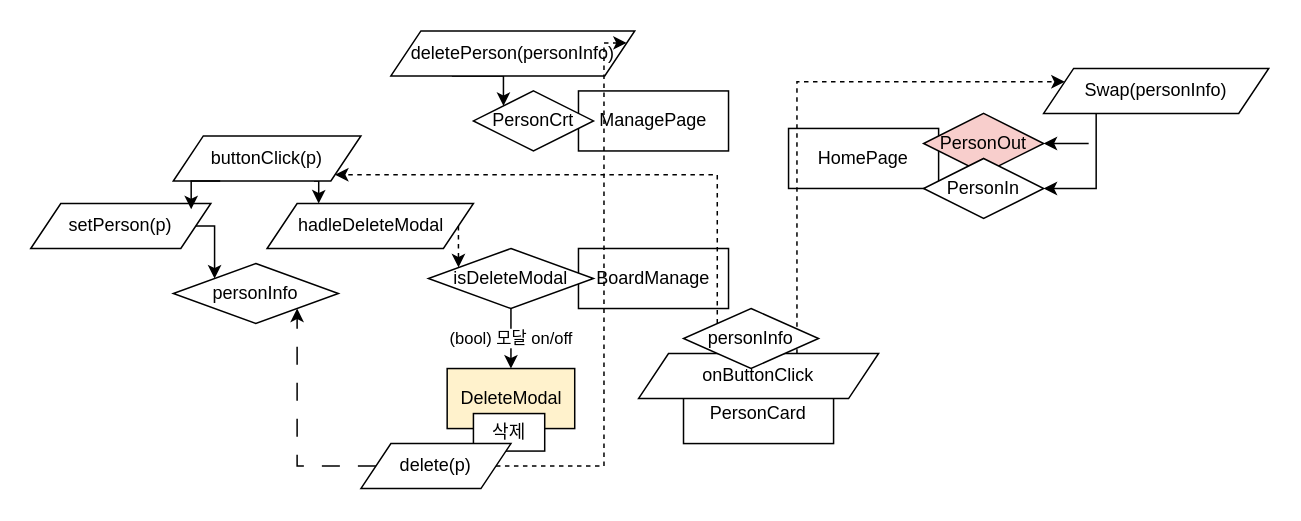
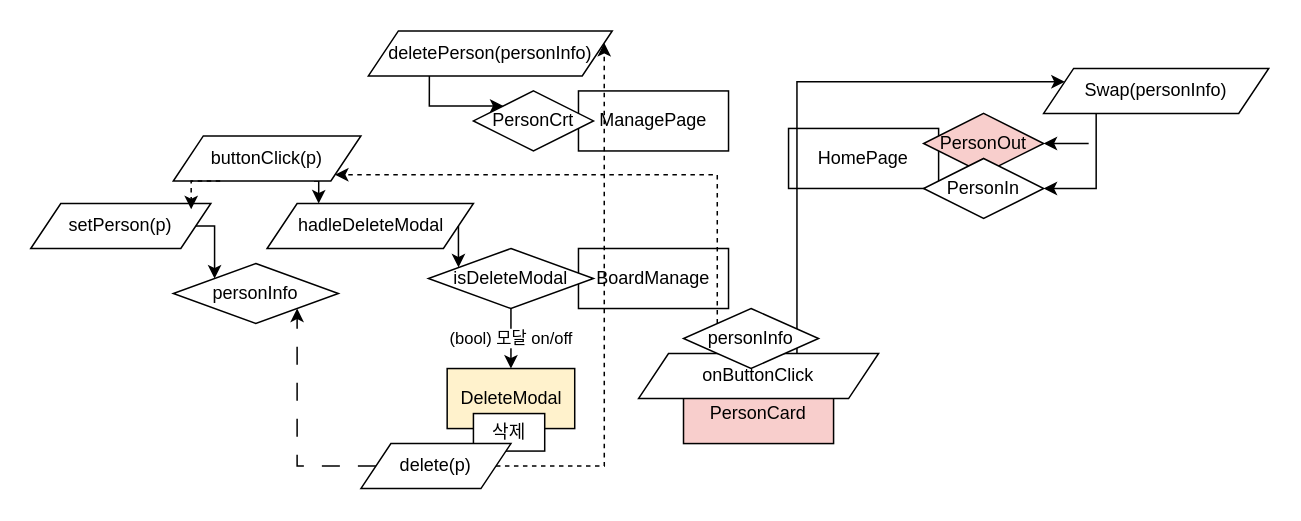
- <mxCell id="12" value="deletePerson(personInfo)" style="shape=parallelogram;perimeter=parallelogramPerimeter;whiteSpace=wrap;html=1;fixedSize=1;" vertex="1" parent="1"><mxGeometry x="260" y="20" width="162.5" height="30" as="geometry" /></mxCell>
+ <mxCell id="12" value="deletePerson(personInfo)" style="shape=parallelogram;perimeter=parallelogramPerimeter;whiteSpace=wrap;html=1;fixedSize=1;" vertex="1" parent="1"><mxGeometry x="245" y="20" width="162.5" height="30" as="geometry" /></mxCell>
- <mxCell id="13" style="edgeStyle=orthogonalEdgeStyle;rounded=0;orthogonalLoop=1;jettySize=auto;html=1;exitX=0.66;exitY=0.007;exitDx=0;exitDy=0;entryX=0;entryY=0.25;entryDx=0;entryDy=0;dashed=1;exitPerimeter=0;" edge="1" parent="1" source="14" target="18"><mxGeometry relative="1" as="geometry"><Array as="points"><mxPoint x="531" y="54" /></Array></mxGeometry></mxCell>
+ <mxCell id="13" style="edgeStyle=orthogonalEdgeStyle;rounded=0;orthogonalLoop=1;jettySize=auto;html=1;exitX=0.66;exitY=0.007;exitDx=0;exitDy=0;entryX=0;entryY=0.25;entryDx=0;entryDy=0;dashed=0;exitPerimeter=0;" edge="1" parent="1" source="14" target="18"><mxGeometry relative="1" as="geometry"><Array as="points"><mxPoint x="531" y="54" /></Array></mxGeometry></mxCell>
- <mxCell id="29" style="edgeStyle=orthogonalEdgeStyle;rounded=0;orthogonalLoop=1;jettySize=auto;html=1;exitX=0.25;exitY=1;exitDx=0;exitDy=0;entryX=0.891;entryY=0.129;entryDx=0;entryDy=0;entryPerimeter=0;" edge="1" parent="1" source="28" target="25"><mxGeometry relative="1" as="geometry" /></mxCell>
+ <mxCell id="29" style="edgeStyle=orthogonalEdgeStyle;rounded=0;orthogonalLoop=1;jettySize=auto;html=1;exitX=0.25;exitY=1;exitDx=0;exitDy=0;entryX=0.891;entryY=0.129;entryDx=0;entryDy=0;entryPerimeter=0;dashed=1;" edge="1" parent="1" source="28" target="25"><mxGeometry relative="1" as="geometry" /></mxCell>
- <mxCell id="21" style="edgeStyle=orthogonalEdgeStyle;rounded=0;orthogonalLoop=1;jettySize=auto;html=1;exitX=1;exitY=0.5;exitDx=0;exitDy=0;entryX=0.182;entryY=0.315;entryDx=0;entryDy=0;entryPerimeter=0;dashed=1;" edge="1" parent="1" source="20" target="6"><mxGeometry relative="1" as="geometry" /></mxCell>
+ <mxCell id="21" style="edgeStyle=orthogonalEdgeStyle;rounded=0;orthogonalLoop=1;jettySize=auto;html=1;exitX=1;exitY=0.5;exitDx=0;exitDy=0;entryX=0.182;entryY=0.315;entryDx=0;entryDy=0;entryPerimeter=0;" edge="1" parent="1" source="20" target="6"><mxGeometry relative="1" as="geometry" /></mxCell>
- <mxCell id="4" value="PersonCard" style="rounded=0;whiteSpace=wrap;html=1;" vertex="1" parent="1"><mxGeometry x="455" y="255" width="100" height="40" as="geometry" /></mxCell>
+ <mxCell id="4" value="PersonCard" style="rounded=0;whiteSpace=wrap;html=1;fillColor=#f8cecc;" vertex="1" parent="1"><mxGeometry x="455" y="255" width="100" height="40" as="geometry" /></mxCell>
